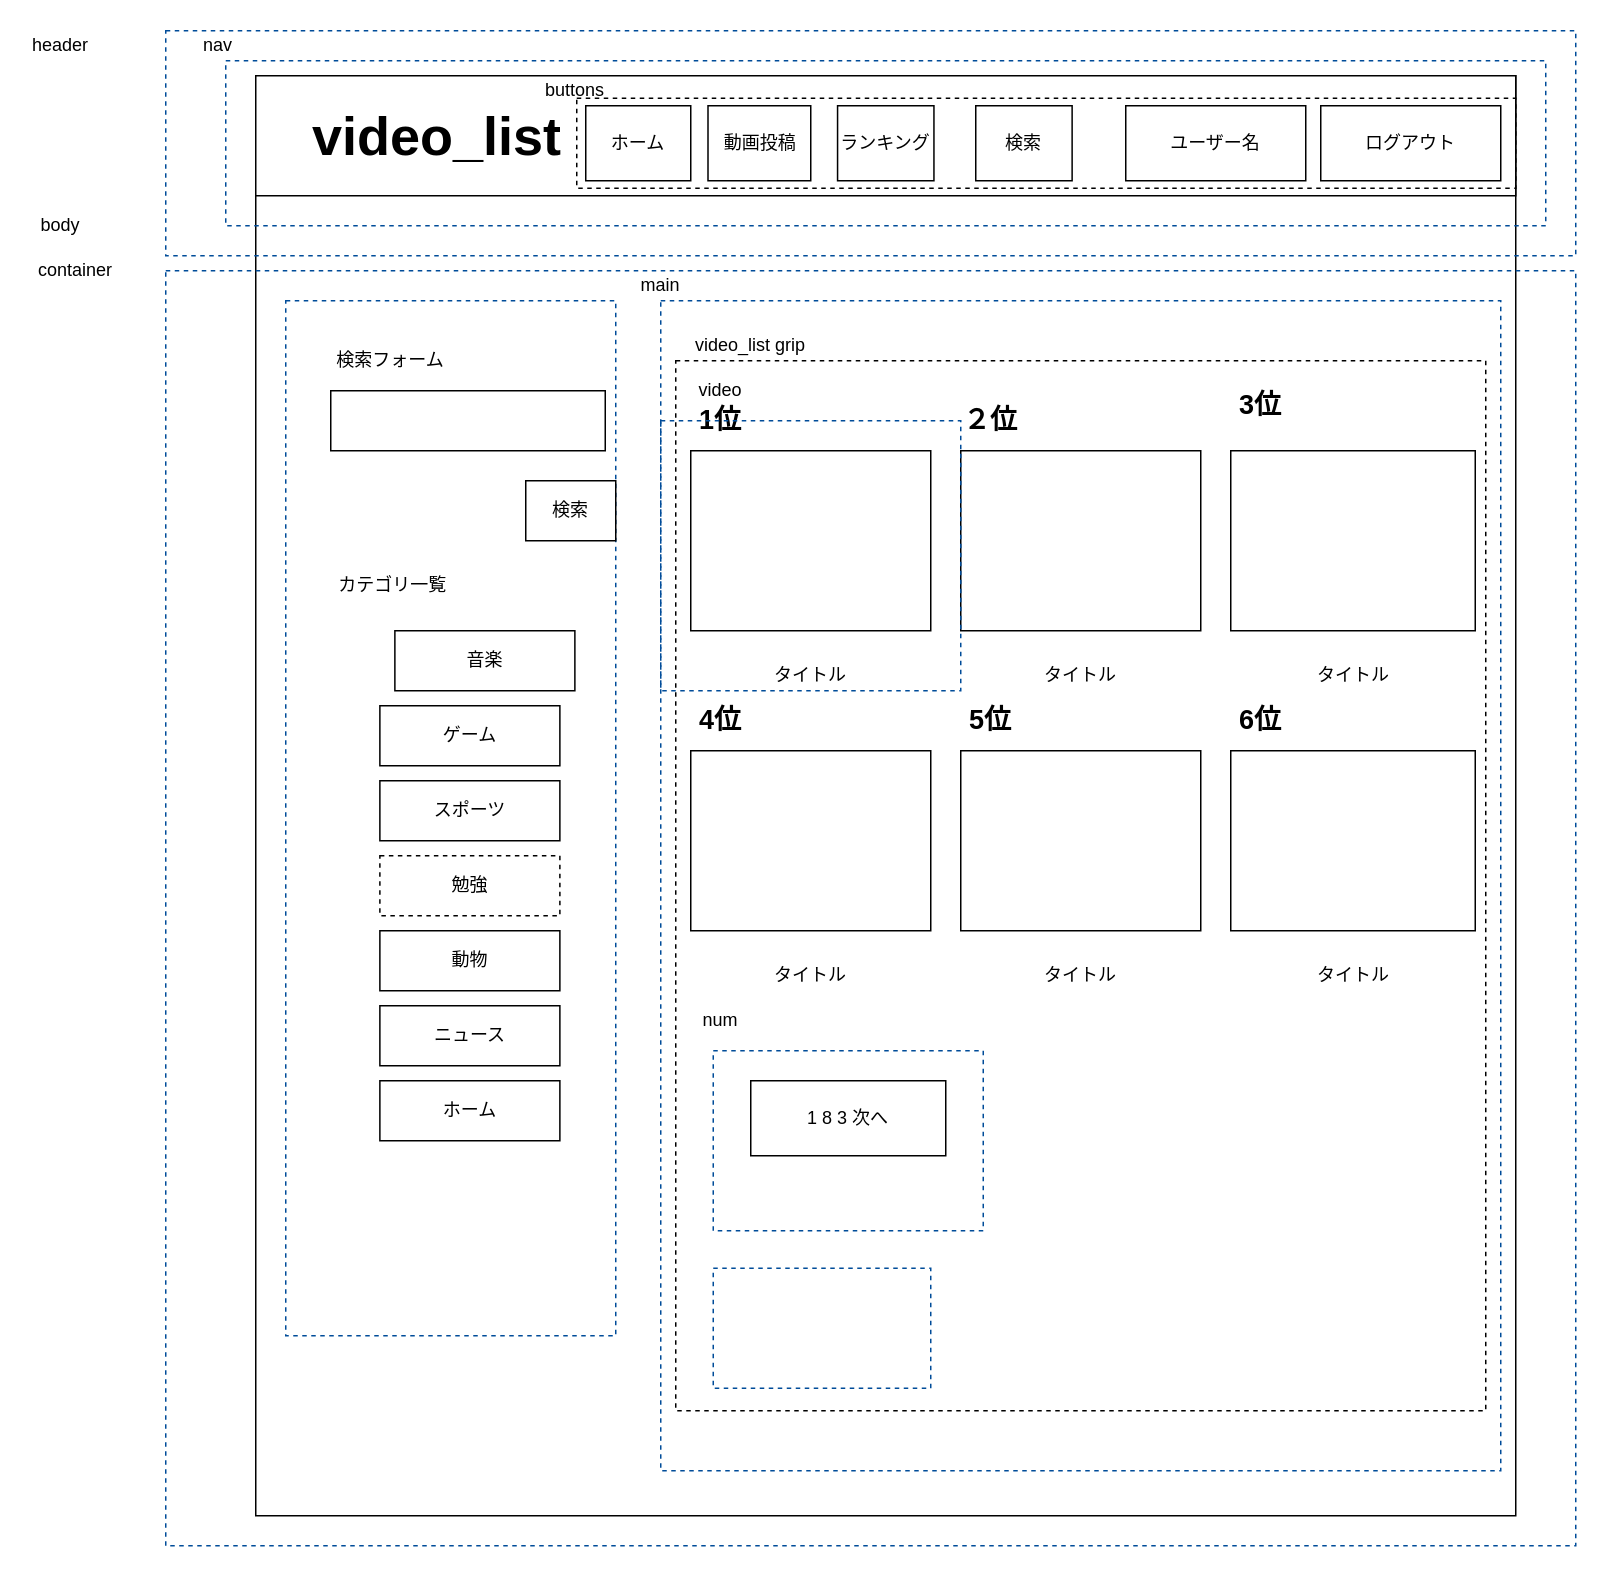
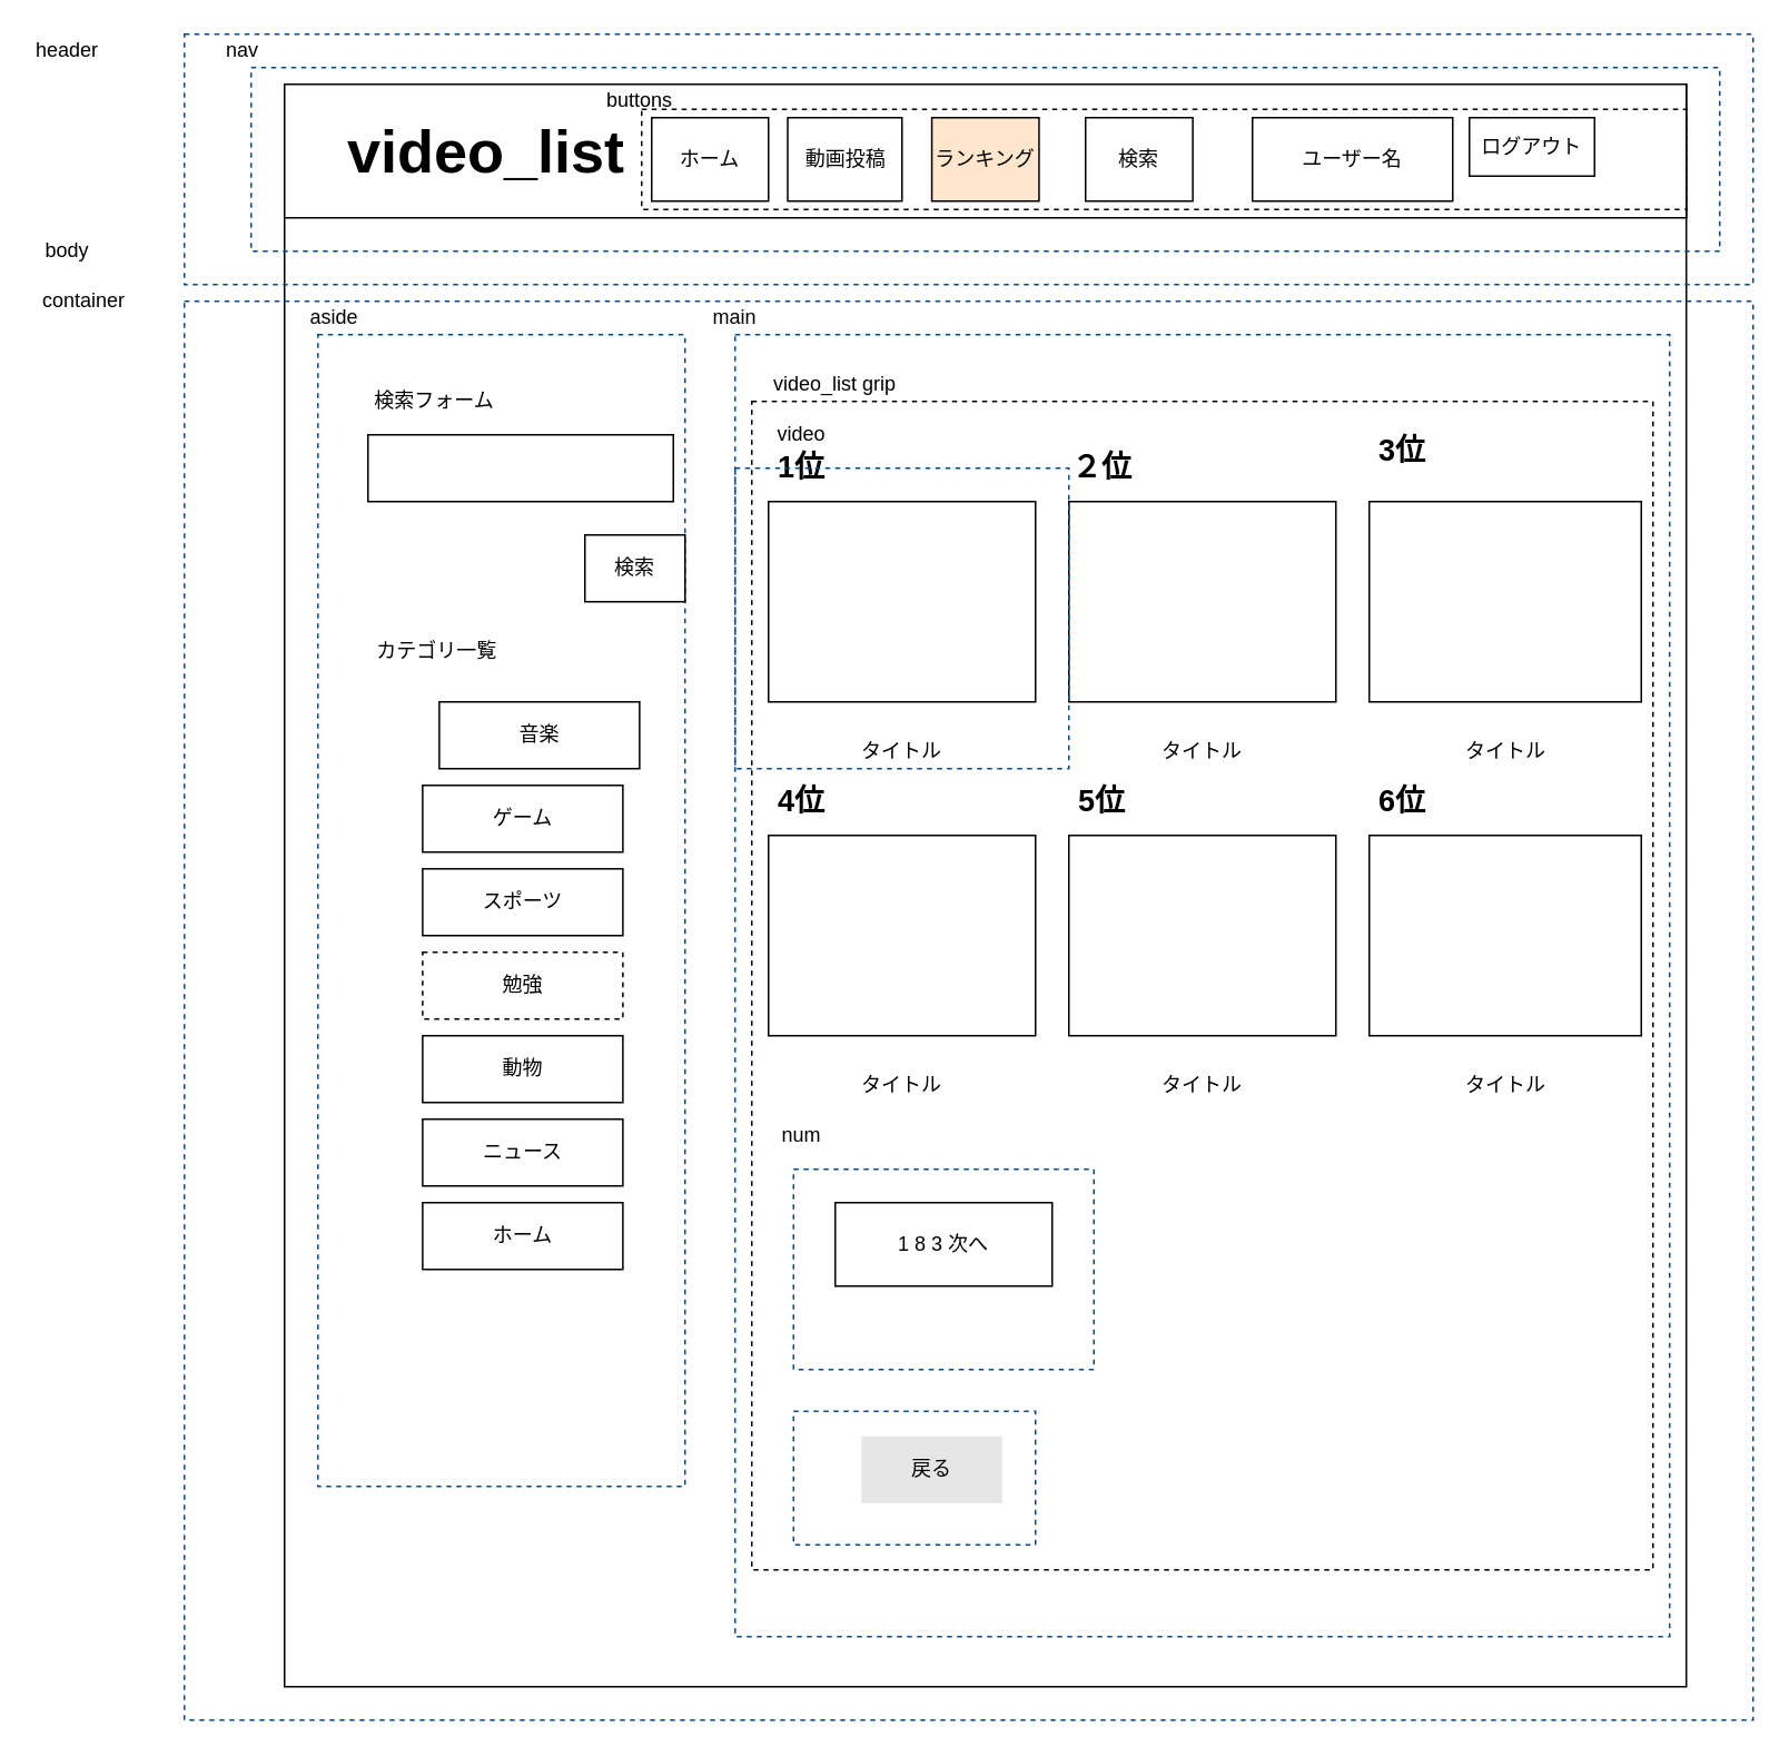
- <mxCell id="35" value="ランキング" style="rounded=0;whiteSpace=wrap;html=1;" parent="1" vertex="1"><mxGeometry x="557.88" y="70" width="64.25" height="50" as="geometry" /></mxCell>
+ <mxCell id="35" value="ランキング" style="rounded=0;whiteSpace=wrap;html=1;fillColor=#ffe6cc;" parent="1" vertex="1"><mxGeometry x="557.88" y="70" width="64.25" height="50" as="geometry" /></mxCell>
- <mxCell id="10" value="ログアウト" style="rounded=0;whiteSpace=wrap;html=1;" parent="1" vertex="1"><mxGeometry x="880" y="70" width="120" height="50" as="geometry" /></mxCell>
+ <mxCell id="10" value="ログアウト" style="rounded=0;whiteSpace=wrap;html=1;" parent="1" vertex="1"><mxGeometry x="880" y="70" width="75" height="35" as="geometry" /></mxCell>
+ <mxCell id="29" value="aside" style="text;html=1;strokeColor=none;fillColor=none;align=center;verticalAlign=middle;whiteSpace=wrap;rounded=0;dashed=1;" parent="1" vertex="1"><mxGeometry x="180" y="180" width="40" height="20" as="geometry" /></mxCell>
+ <mxCell id="49" value="戻る" style="rounded=0;whiteSpace=wrap;html=1;strokeColor=none;fillColor=#E6E6E6;" parent="1" vertex="1"><mxGeometry x="515.75" y="860" width="84.25" height="40" as="geometry" /></mxCell>
